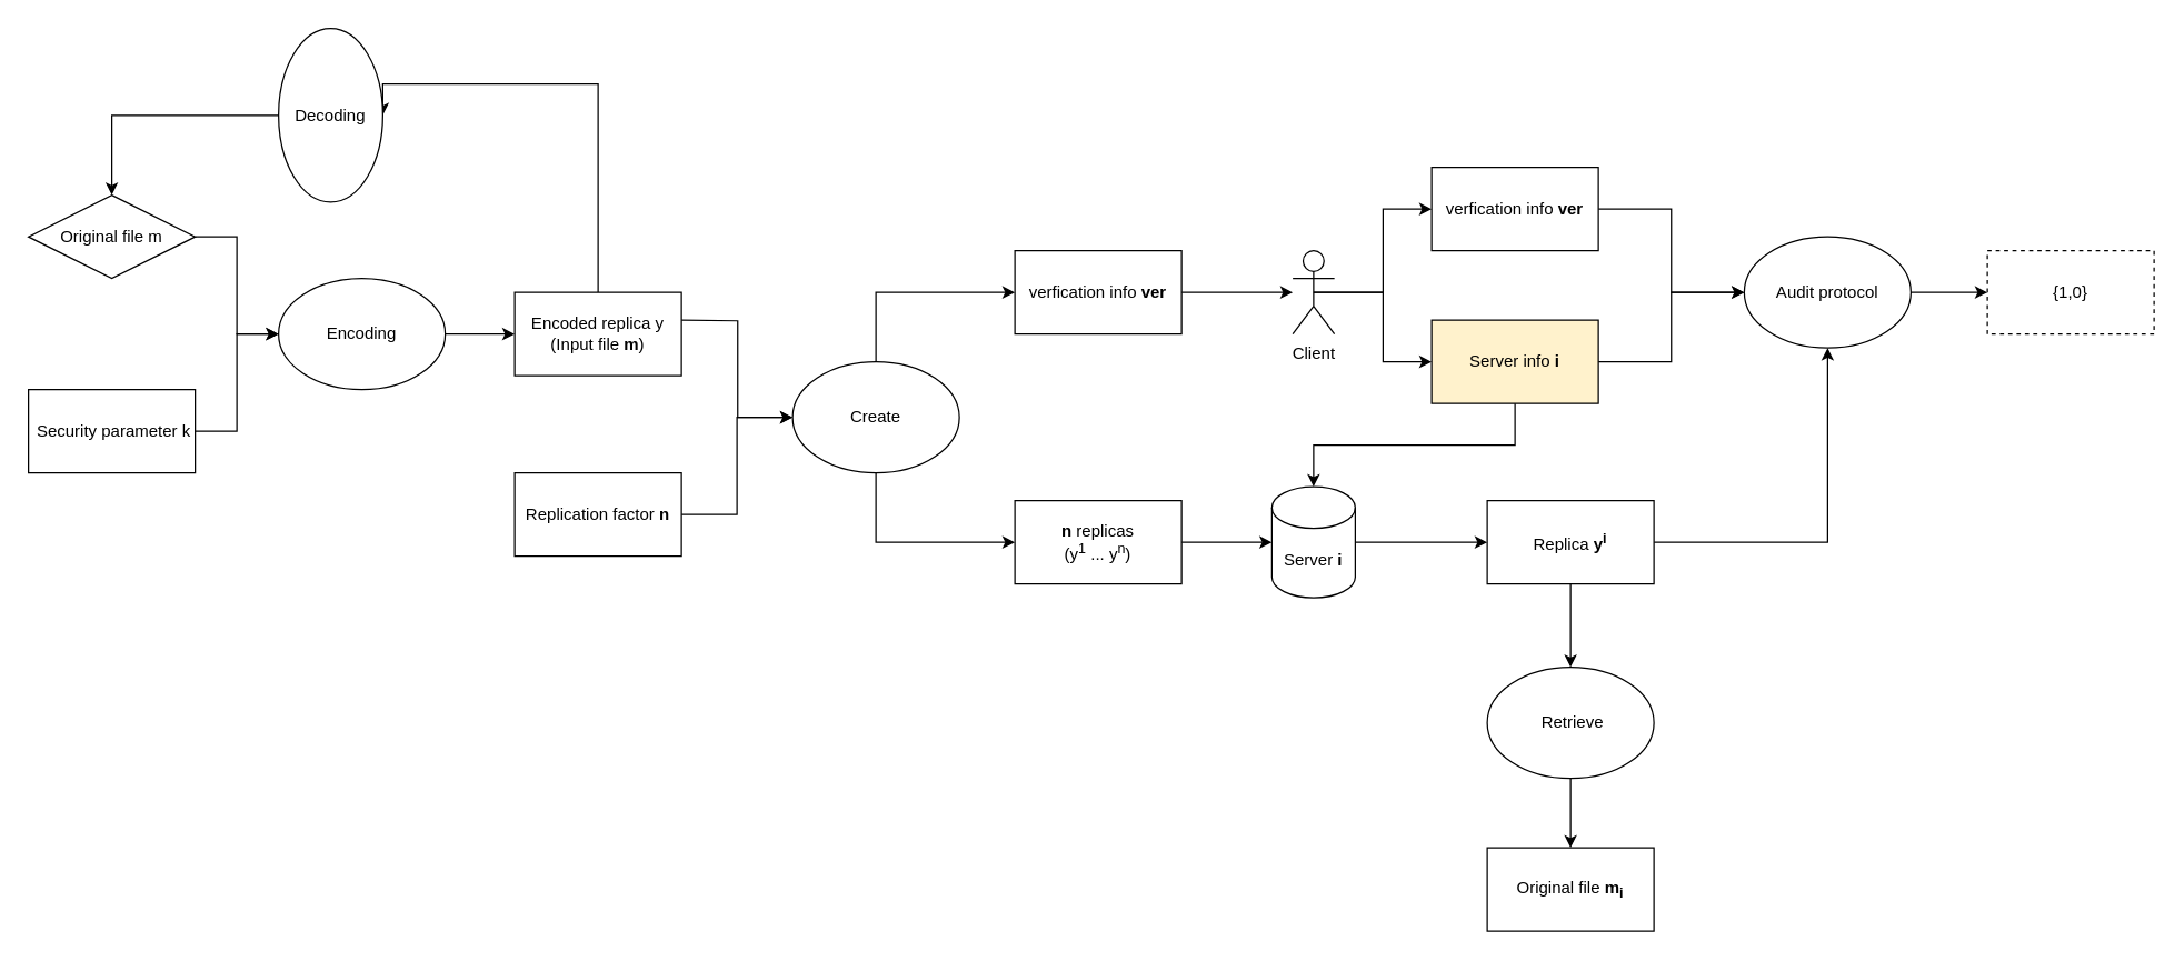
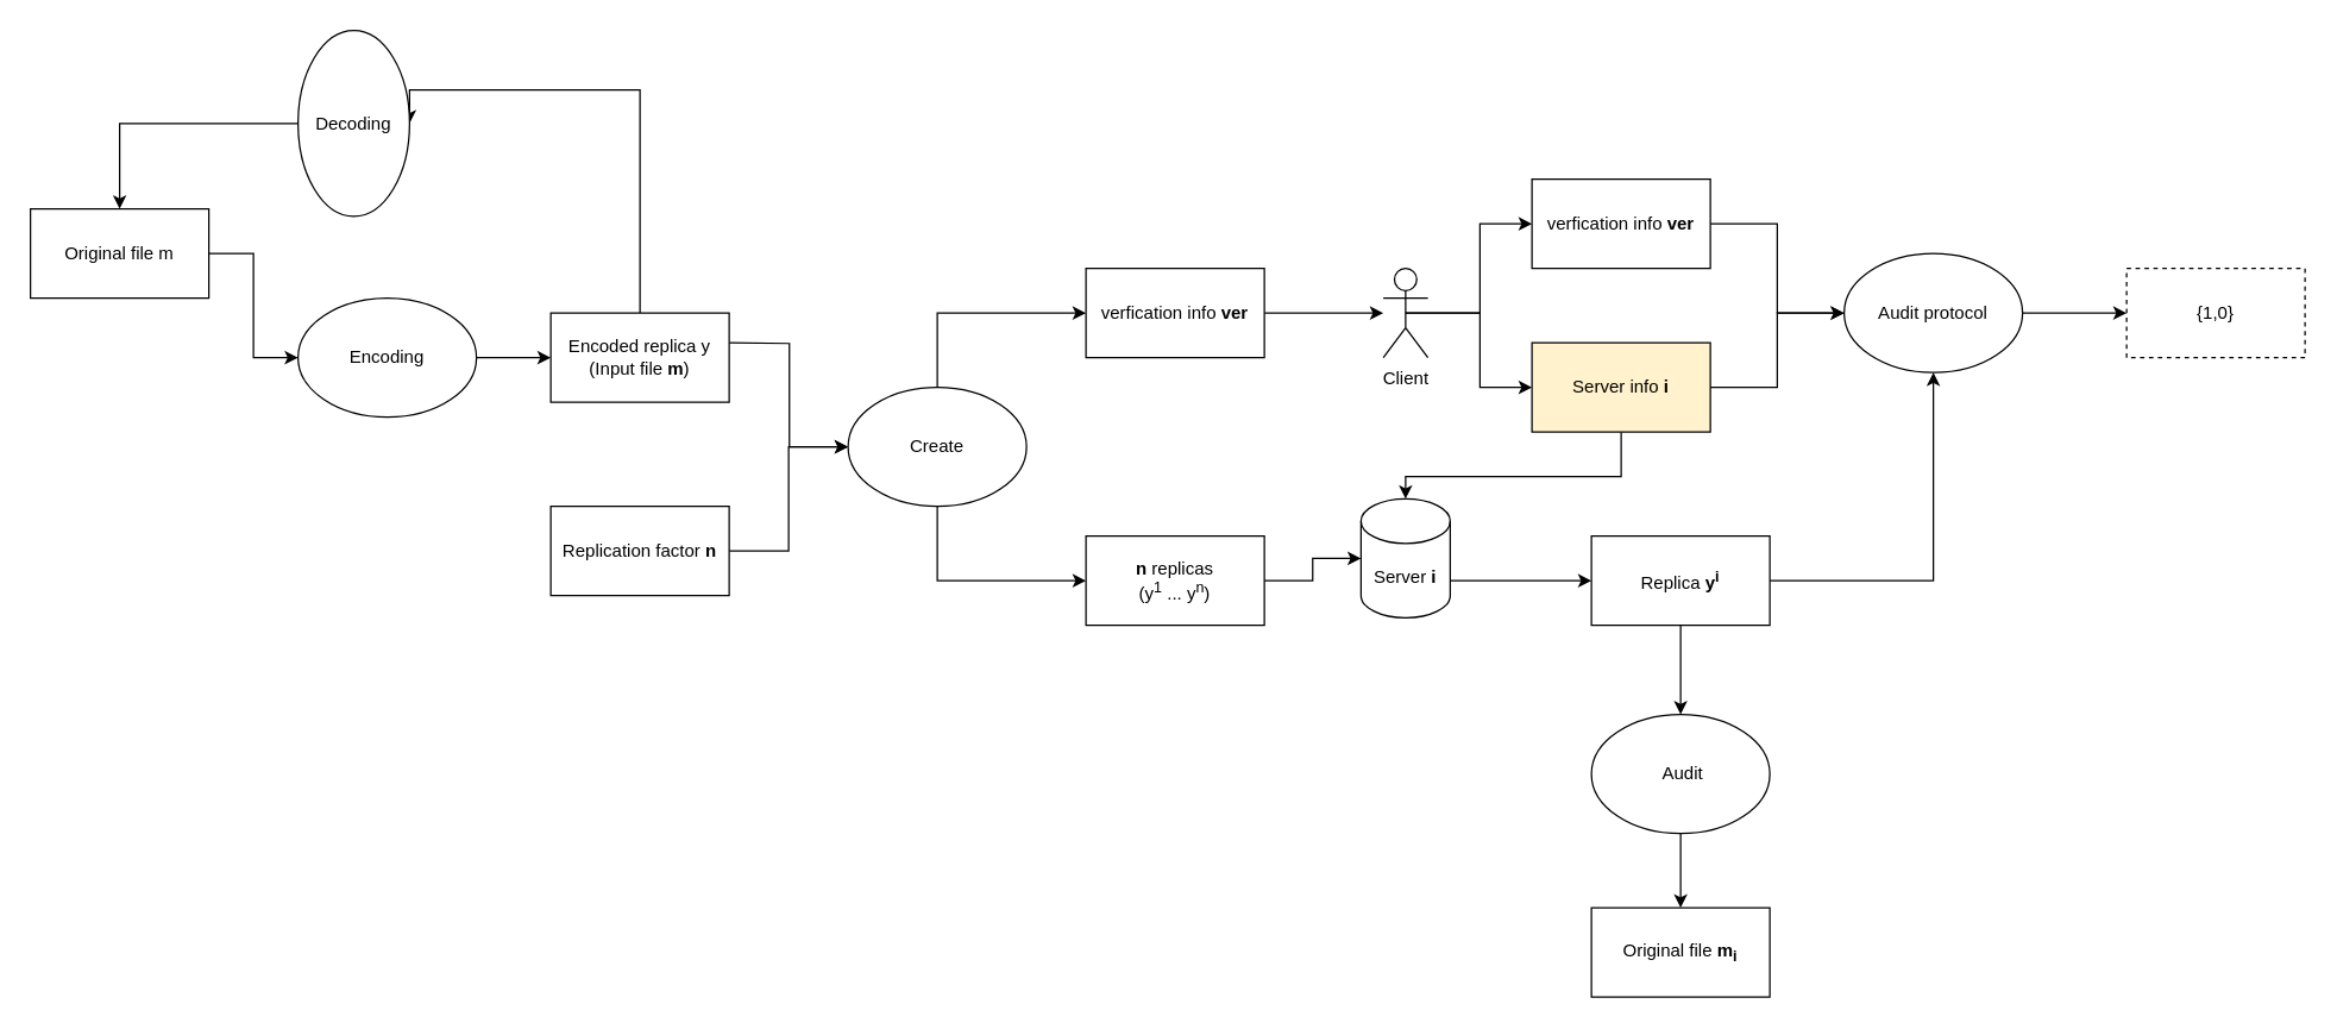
- <mxCell id="32" value="Original file m" style="rhombus;whiteSpace=wrap;html=1;" vertex="1" parent="1"><mxGeometry x="20" y="140" width="120" height="60" as="geometry" /></mxCell>
+ <mxCell id="32" value="Original file m" style="rounded=0;whiteSpace=wrap;html=1;" vertex="1" parent="1"><mxGeometry x="20" y="140" width="120" height="60" as="geometry" /></mxCell>
- <mxCell id="3" value="Audit protocol" style="ellipse;whiteSpace=wrap;html=1;" vertex="1" parent="1"><mxGeometry x="1255" y="170" width="120" height="80" as="geometry" /></mxCell>
+ <mxCell id="3" value="Audit protocol" style="ellipse;whiteSpace=wrap;html=1;" vertex="1" parent="1"><mxGeometry x="1240" y="170" width="120" height="80" as="geometry" /></mxCell>
- <mxCell id="33" style="edgeStyle=orthogonalEdgeStyle;rounded=0;orthogonalLoop=1;jettySize=auto;html=1;" edge="1" parent="1" source="34" target="36"><mxGeometry relative="1" as="geometry" /></mxCell>
- <mxCell id="34" value="&amp;nbsp;Security parameter k" style="rounded=0;whiteSpace=wrap;html=1;" vertex="1" parent="1"><mxGeometry x="20" y="280" width="120" height="60" as="geometry" /></mxCell>
- <mxCell id="20" value="Server &lt;b&gt;i&lt;/b&gt;" style="shape=cylinder3;whiteSpace=wrap;html=1;boundedLbl=1;backgroundOutline=1;size=15;" vertex="1" parent="1"><mxGeometry x="915" y="350" width="60" height="80" as="geometry" /></mxCell>
+ <mxCell id="20" value="Server &lt;b&gt;i&lt;/b&gt;" style="shape=cylinder3;whiteSpace=wrap;html=1;boundedLbl=1;backgroundOutline=1;size=15;" vertex="1" parent="1"><mxGeometry x="915" y="335" width="60" height="80" as="geometry" /></mxCell>
- <mxCell id="5" value="&amp;nbsp;Retrieve" style="ellipse;whiteSpace=wrap;html=1;" vertex="1" parent="1"><mxGeometry x="1070" y="480" width="120" height="80" as="geometry" /></mxCell>
+ <mxCell id="5" value="&amp;nbsp;Audit" style="ellipse;whiteSpace=wrap;html=1;" vertex="1" parent="1"><mxGeometry x="1070" y="480" width="120" height="80" as="geometry" /></mxCell>
